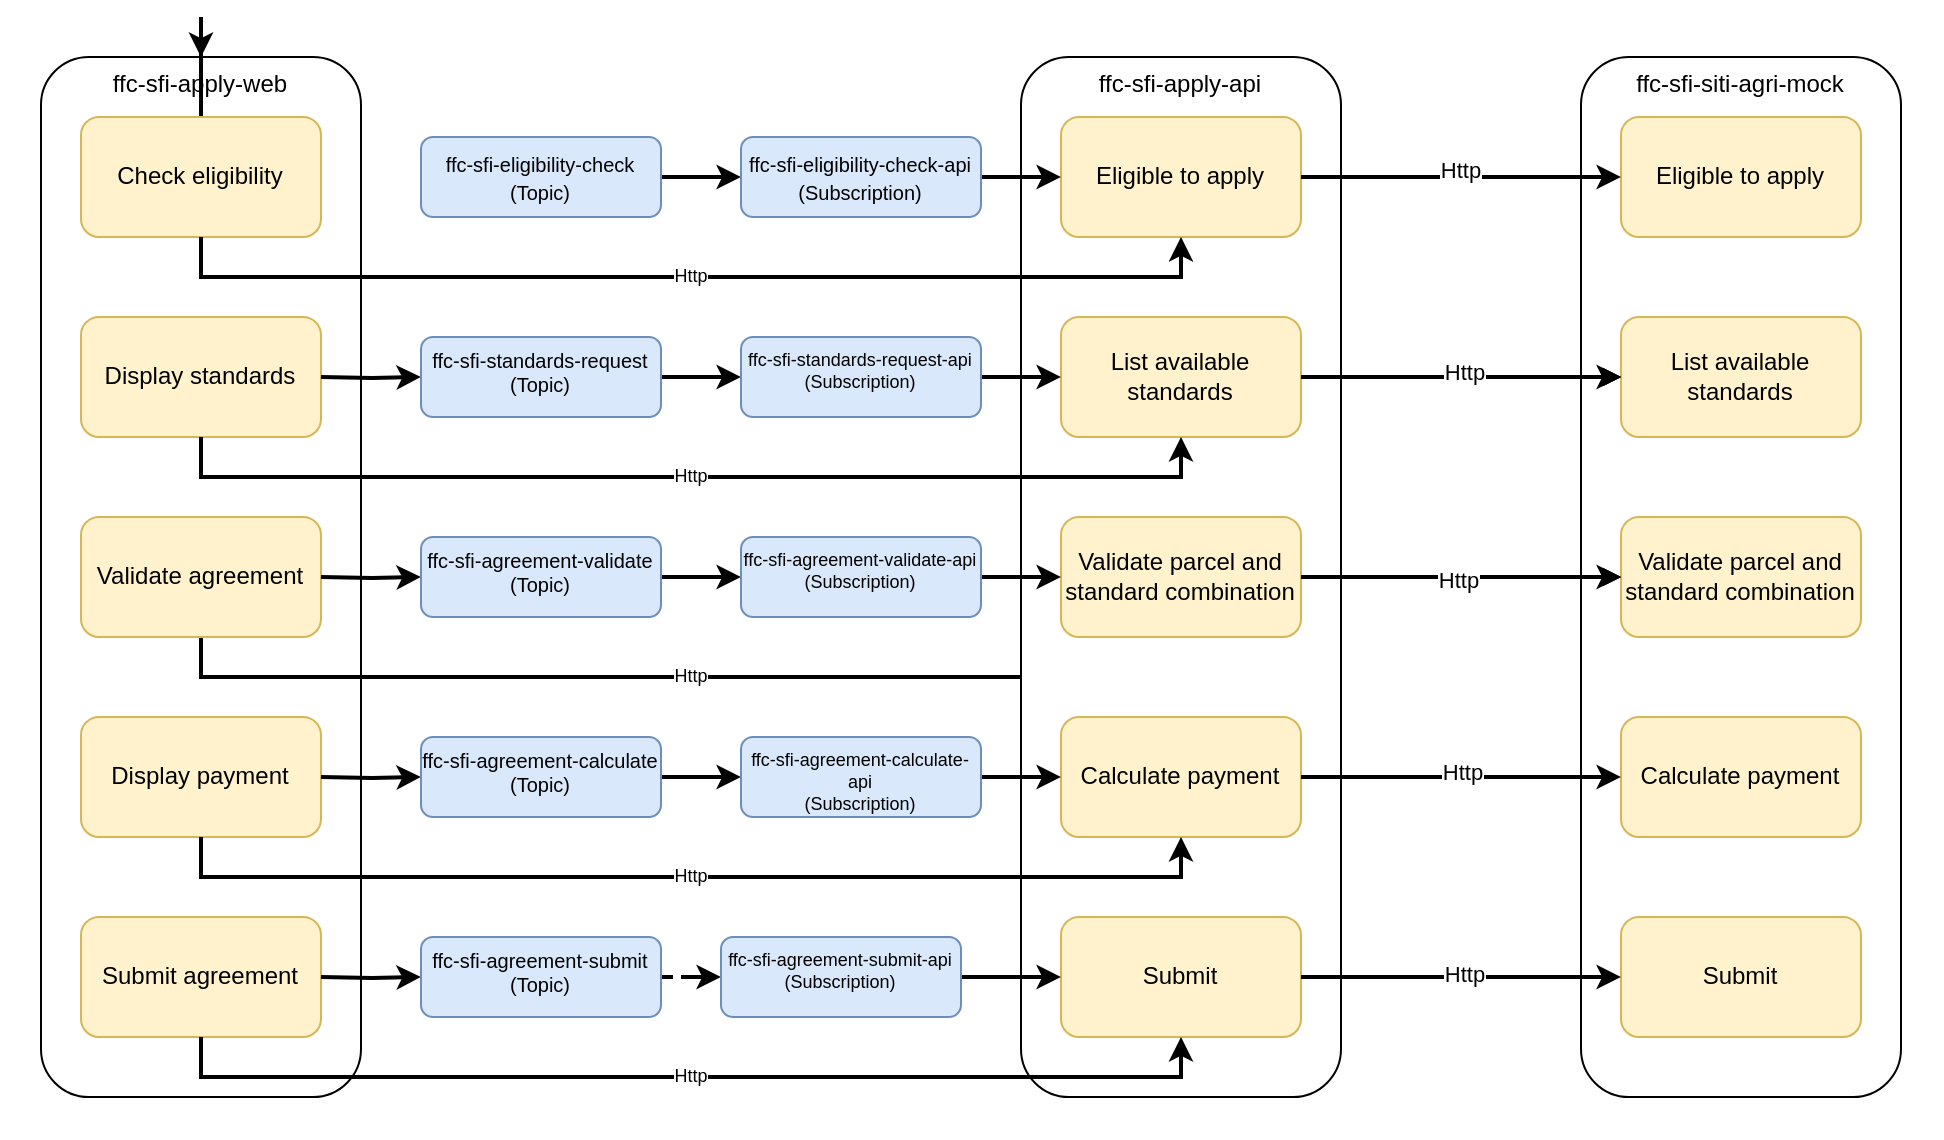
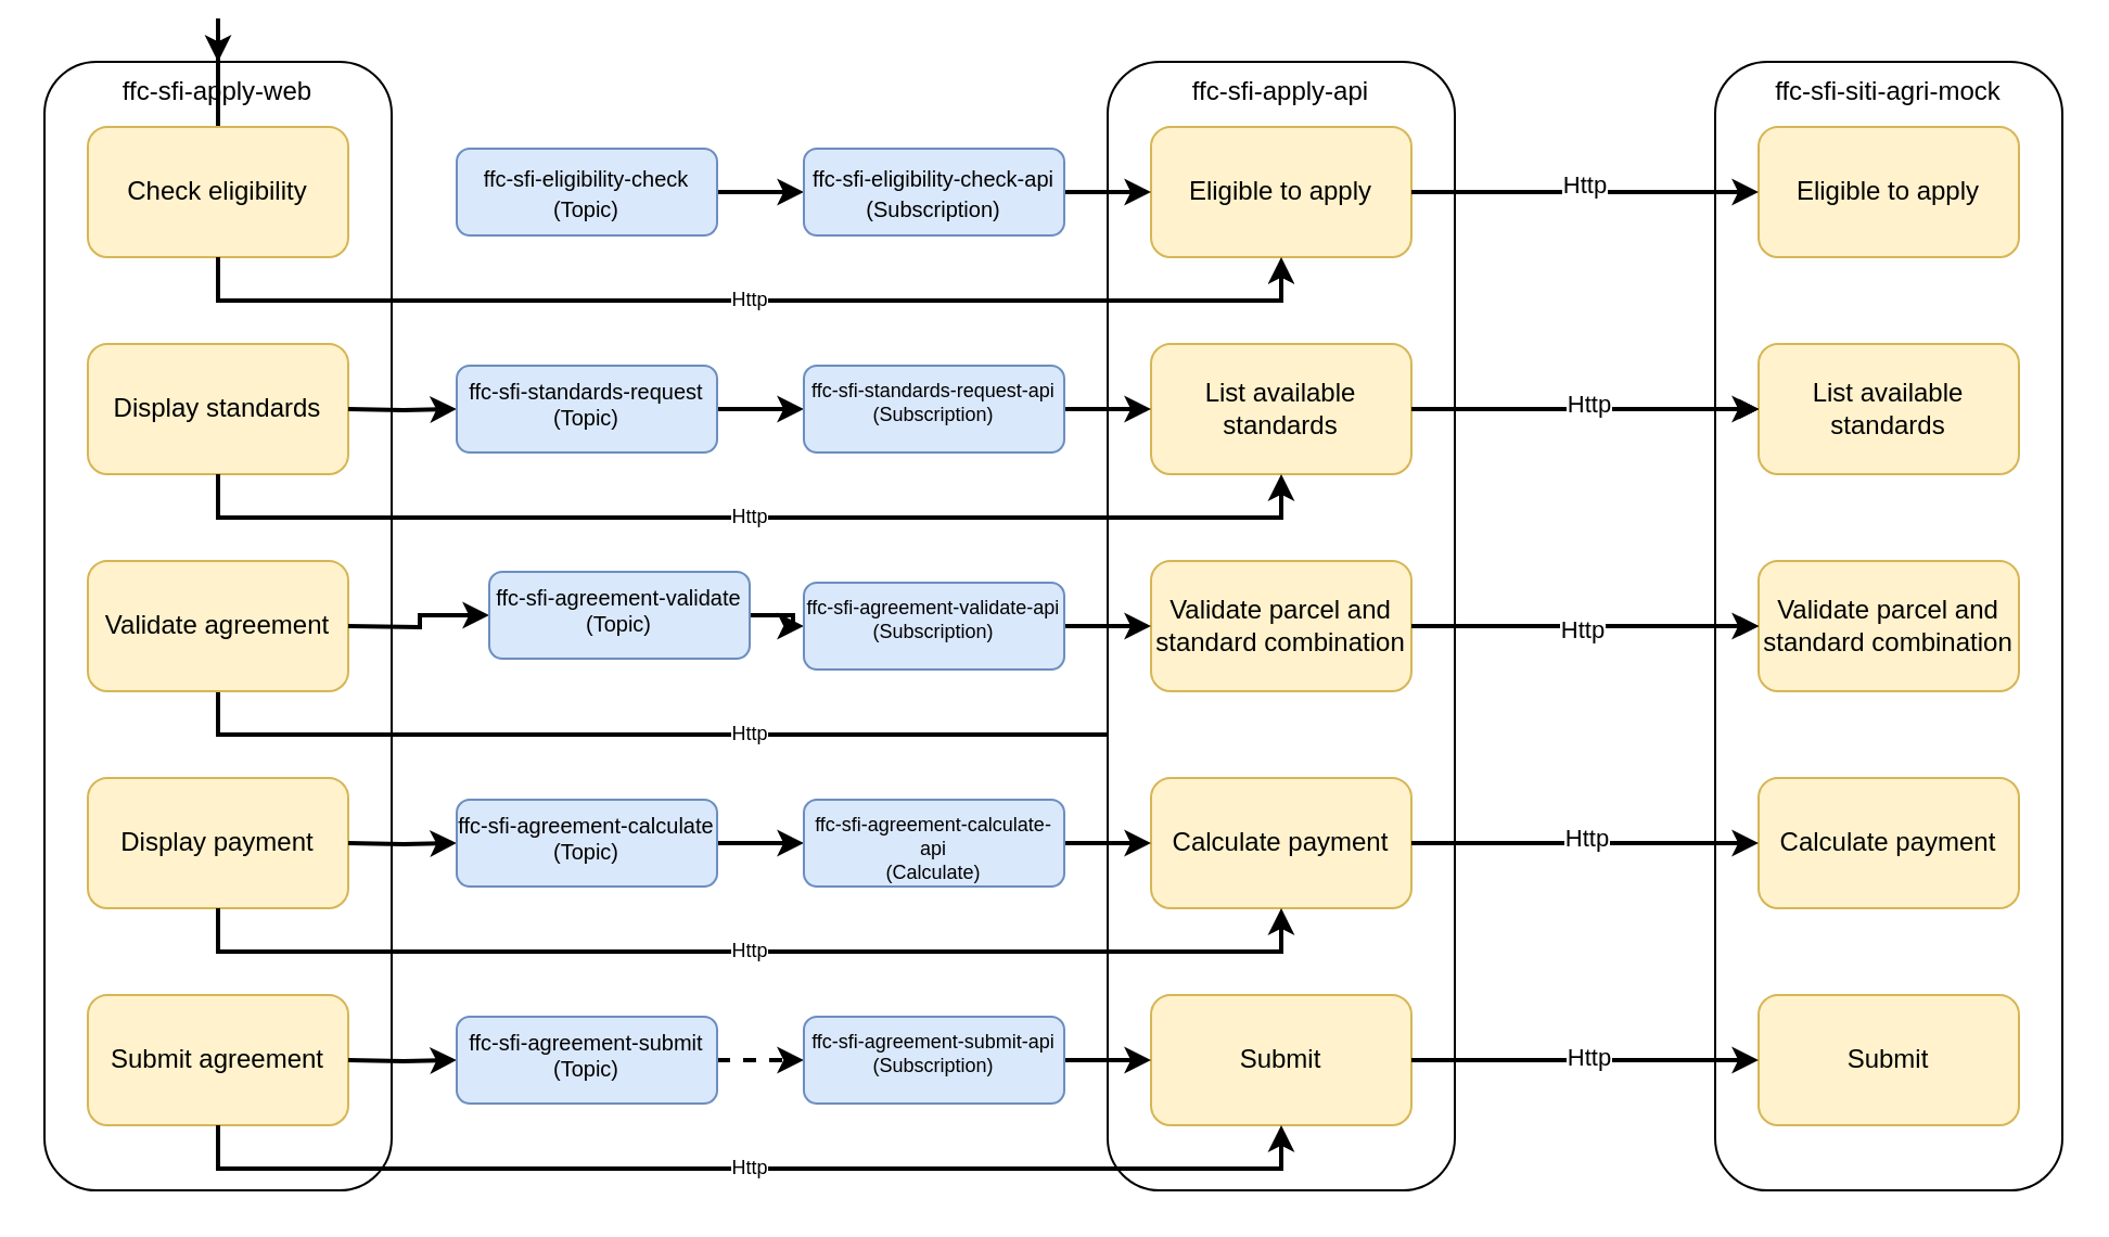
- <mxCell id="49" value="ffc-sfi-agreement-validate&lt;br style=&quot;font-size: 10px&quot;&gt;(Topic)" style="rounded=1;whiteSpace=wrap;html=1;verticalAlign=top;fontSize=10;fillColor=#dae8fc;strokeColor=#6c8ebf;" vertex="1" parent="1"><mxGeometry x="210" y="260" width="120" height="40" as="geometry" /></mxCell>
+ <mxCell id="49" value="ffc-sfi-agreement-validate&lt;br style=&quot;font-size: 10px&quot;&gt;(Topic)" style="rounded=1;whiteSpace=wrap;html=1;verticalAlign=top;fontSize=10;fillColor=#dae8fc;strokeColor=#6c8ebf;" vertex="1" parent="1"><mxGeometry x="225" y="255" width="120" height="40" as="geometry" /></mxCell>
- <mxCell id="56" value="ffc-sfi-agreement-calculate-api&lt;br style=&quot;font-size: 9px&quot;&gt;(Subscription)" style="rounded=1;whiteSpace=wrap;html=1;verticalAlign=top;fontSize=9;fillColor=#dae8fc;strokeColor=#6c8ebf;" vertex="1" parent="1"><mxGeometry x="370" y="360" width="120" height="40" as="geometry" /></mxCell>
+ <mxCell id="56" value="ffc-sfi-agreement-calculate-api&lt;br style=&quot;font-size: 9px&quot;&gt;(Calculate)" style="rounded=1;whiteSpace=wrap;html=1;verticalAlign=top;fontSize=9;fillColor=#dae8fc;strokeColor=#6c8ebf;" vertex="1" parent="1"><mxGeometry x="370" y="360" width="120" height="40" as="geometry" /></mxCell>
- <mxCell id="61" value="ffc-sfi-agreement-submit-api&lt;br style=&quot;font-size: 9px;&quot;&gt;(Subscription)" style="rounded=1;whiteSpace=wrap;html=1;verticalAlign=top;fontSize=9;fillColor=#dae8fc;strokeColor=#6c8ebf;" vertex="1" parent="1"><mxGeometry x="360" y="460" width="120" height="40" as="geometry" /></mxCell>
+ <mxCell id="61" value="ffc-sfi-agreement-submit-api&lt;br style=&quot;font-size: 9px;&quot;&gt;(Subscription)" style="rounded=1;whiteSpace=wrap;html=1;verticalAlign=top;fontSize=9;fillColor=#dae8fc;strokeColor=#6c8ebf;" vertex="1" parent="1"><mxGeometry x="370" y="460" width="120" height="40" as="geometry" /></mxCell>
